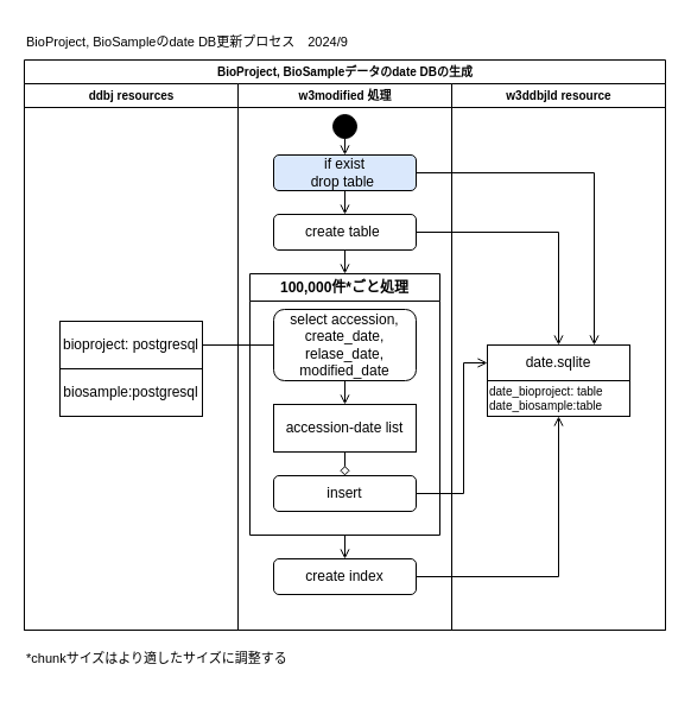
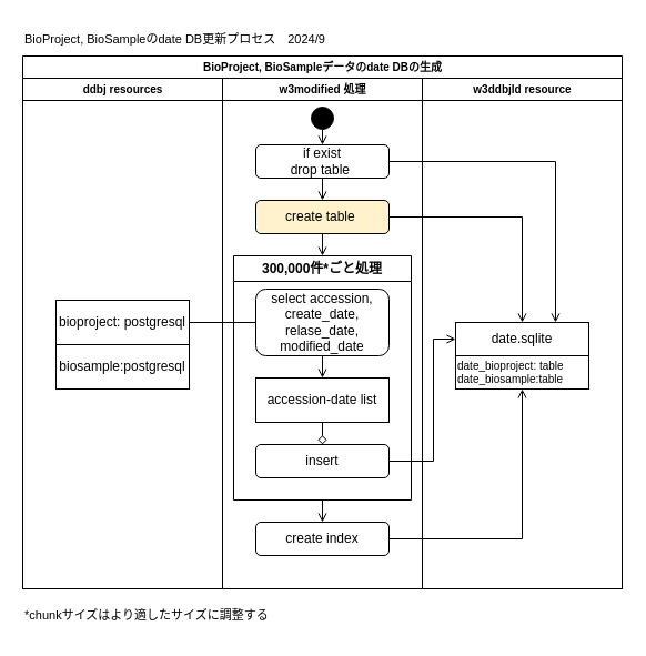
- <mxCell id="18" value="if exist&lt;br&gt;drop table&amp;nbsp;" style="rounded=1;whiteSpace=wrap;html=1;fillColor=#dae8fc;" vertex="1" parent="6"><mxGeometry x="30.0" y="60" width="120" height="30" as="geometry" /></mxCell>
+ <mxCell id="18" value="if exist&lt;br&gt;drop table&amp;nbsp;" style="rounded=1;whiteSpace=wrap;html=1;" vertex="1" parent="6"><mxGeometry x="30.0" y="60" width="120" height="30" as="geometry" /></mxCell>
- <mxCell id="15" value="create table&amp;nbsp;" style="rounded=1;whiteSpace=wrap;html=1;" parent="6" vertex="1"><mxGeometry x="30.0" y="110" width="120" height="30" as="geometry" /></mxCell>
+ <mxCell id="15" value="create table&amp;nbsp;" style="rounded=1;whiteSpace=wrap;html=1;fillColor=#fff2cc;" parent="6" vertex="1"><mxGeometry x="30.0" y="110" width="120" height="30" as="geometry" /></mxCell>
- <mxCell id="8" value="100,000件*ごと処理" style="swimlane;whiteSpace=wrap;html=1;" vertex="1" parent="6"><mxGeometry x="10" y="160" width="160" height="220" as="geometry" /></mxCell>
+ <mxCell id="8" value="300,000件*ごと処理" style="swimlane;whiteSpace=wrap;html=1;" vertex="1" parent="6"><mxGeometry x="10" y="160" width="160" height="220" as="geometry" /></mxCell>
